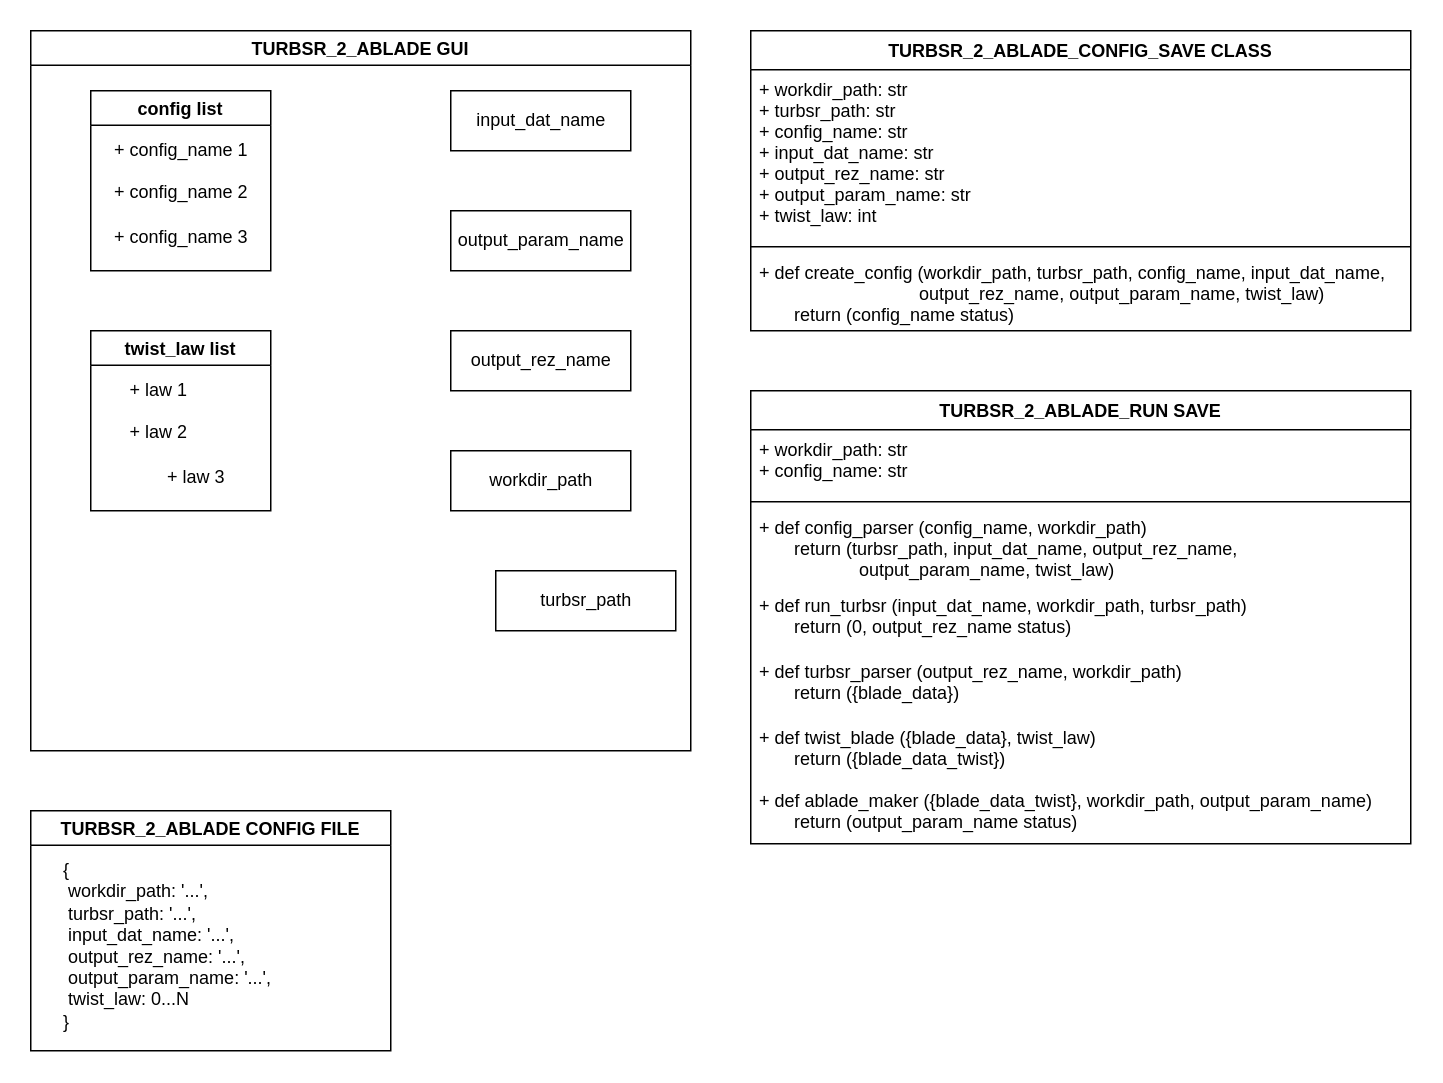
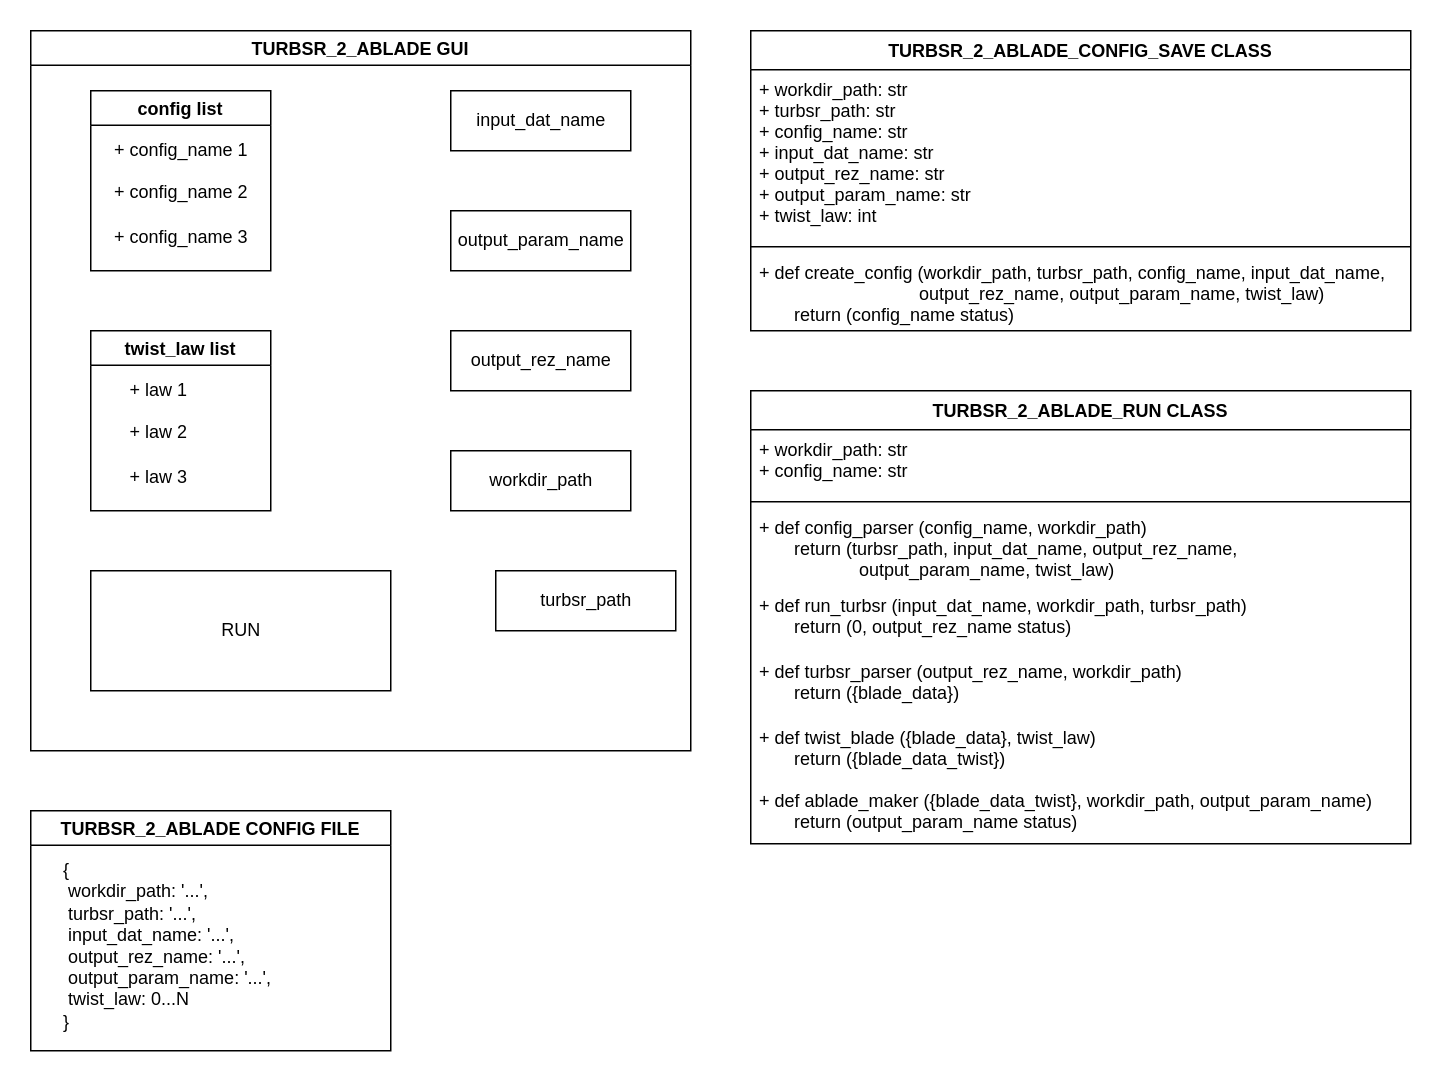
- <mxCell id="2" value="TURBSR_2_ABLADE_RUN SAVE" style="swimlane;fontStyle=1;align=center;verticalAlign=top;childLayout=stackLayout;horizontal=1;startSize=26;horizontalStack=0;resizeParent=1;resizeParentMax=0;resizeLast=0;collapsible=1;marginBottom=0;" vertex="1" parent="1"><mxGeometry x="500" y="260" width="440" height="302" as="geometry" /></mxCell>
+ <mxCell id="2" value="TURBSR_2_ABLADE_RUN CLASS" style="swimlane;fontStyle=1;align=center;verticalAlign=top;childLayout=stackLayout;horizontal=1;startSize=26;horizontalStack=0;resizeParent=1;resizeParentMax=0;resizeLast=0;collapsible=1;marginBottom=0;" vertex="1" parent="1"><mxGeometry x="500" y="260" width="440" height="302" as="geometry" /></mxCell>
- <mxCell id="19" value="+ law 3" style="text;html=1;align=center;verticalAlign=middle;resizable=0;points=[];autosize=1;strokeColor=none;" vertex="1" parent="16"><mxGeometry x="45" y="88" width="50" height="20" as="geometry" /></mxCell>
+ <mxCell id="19" value="+ law 3" style="text;html=1;align=center;verticalAlign=middle;resizable=0;points=[];autosize=1;strokeColor=none;" vertex="1" parent="16"><mxGeometry x="20" y="88" width="50" height="20" as="geometry" /></mxCell>
+ <mxCell id="20" value="RUN" style="html=1;" vertex="1" parent="10"><mxGeometry x="40" y="360" width="200" height="80" as="geometry" /></mxCell>
